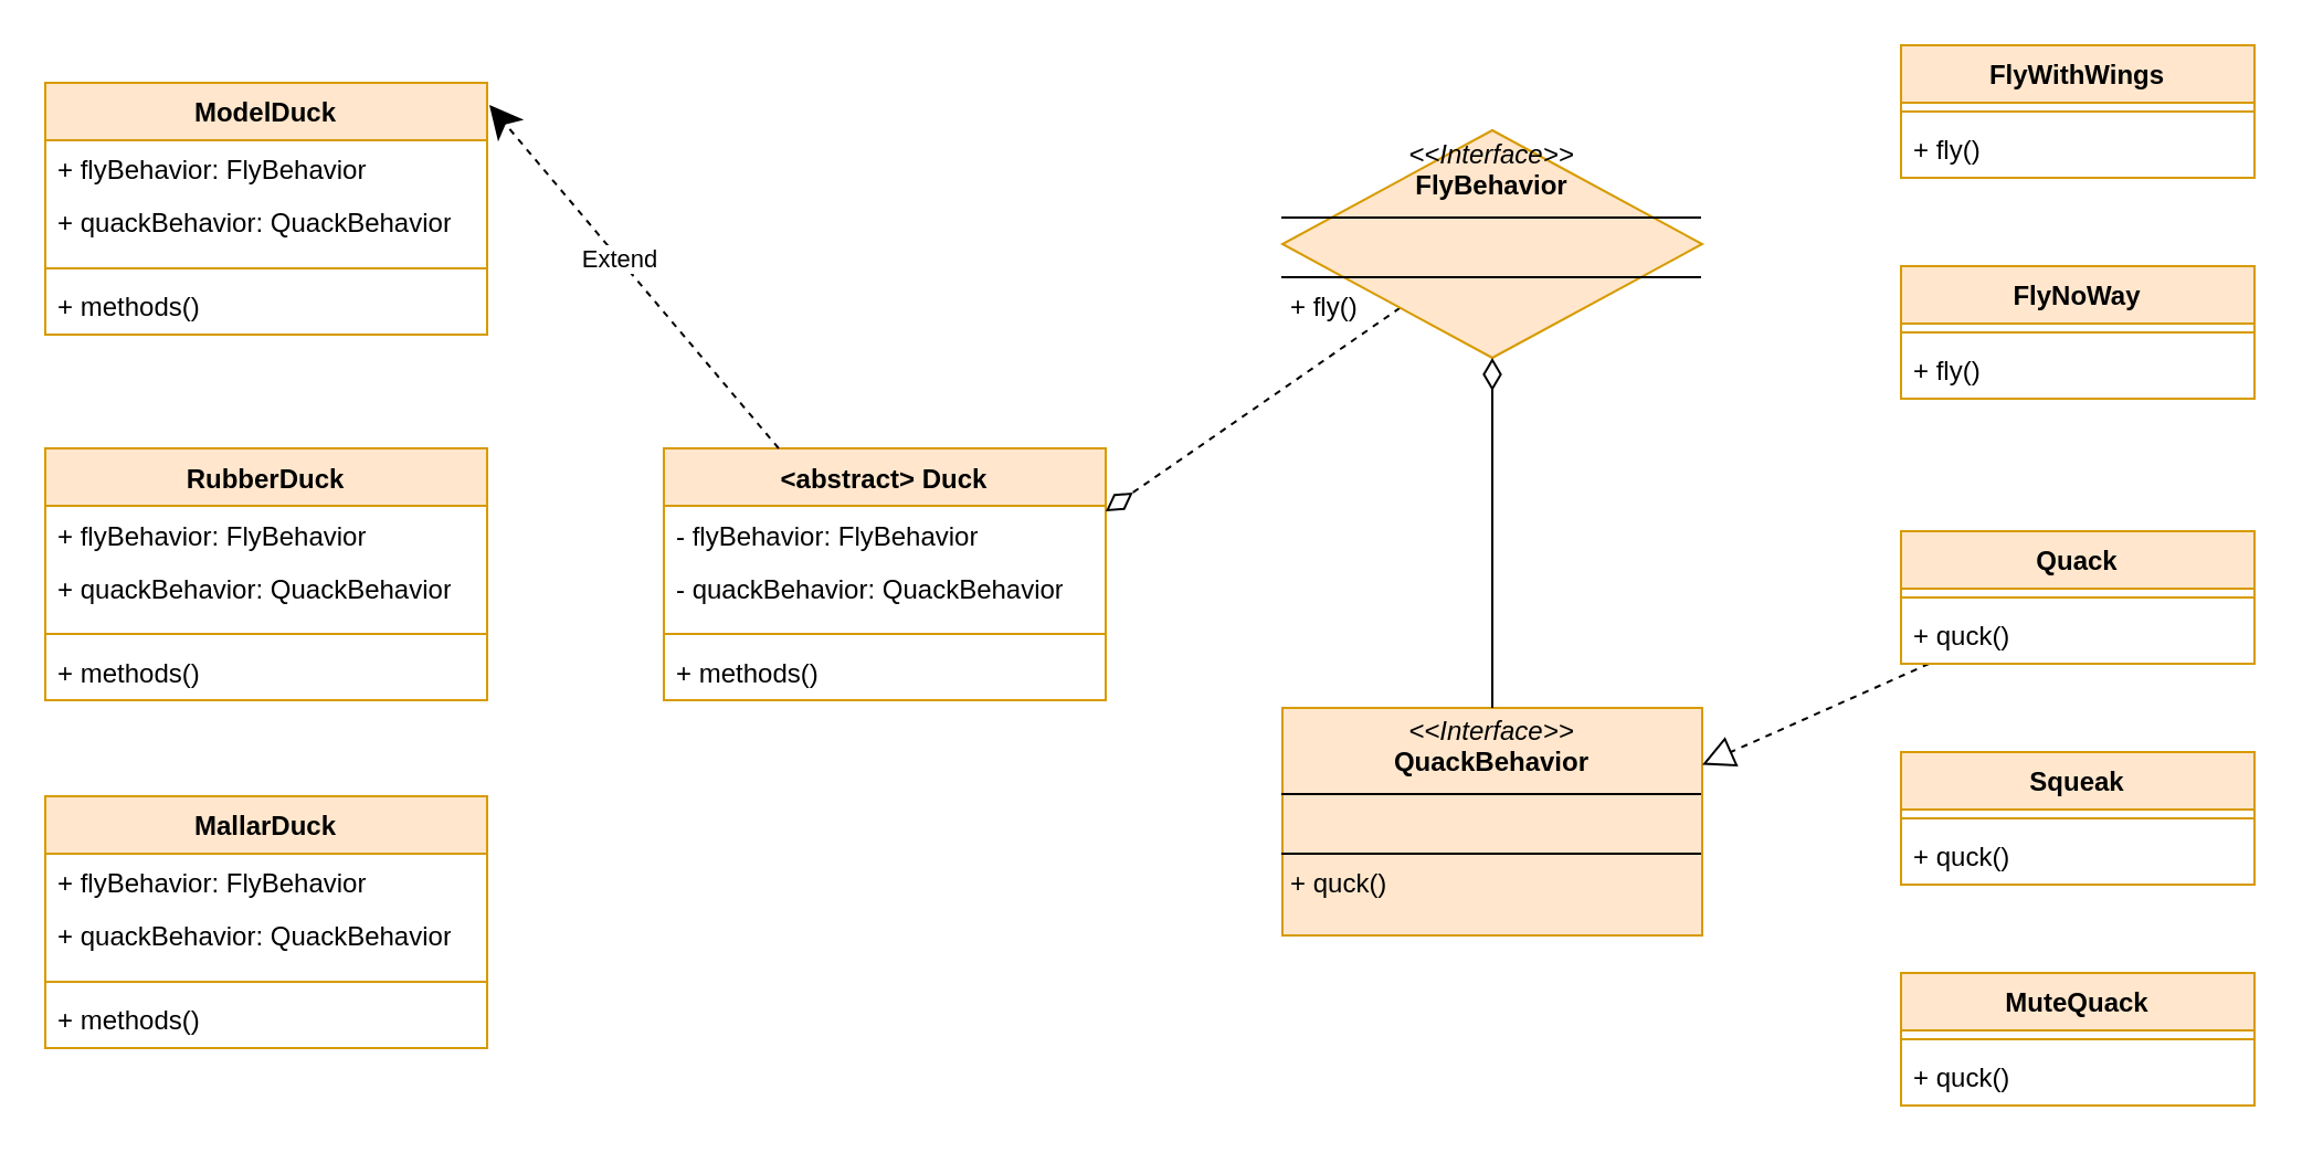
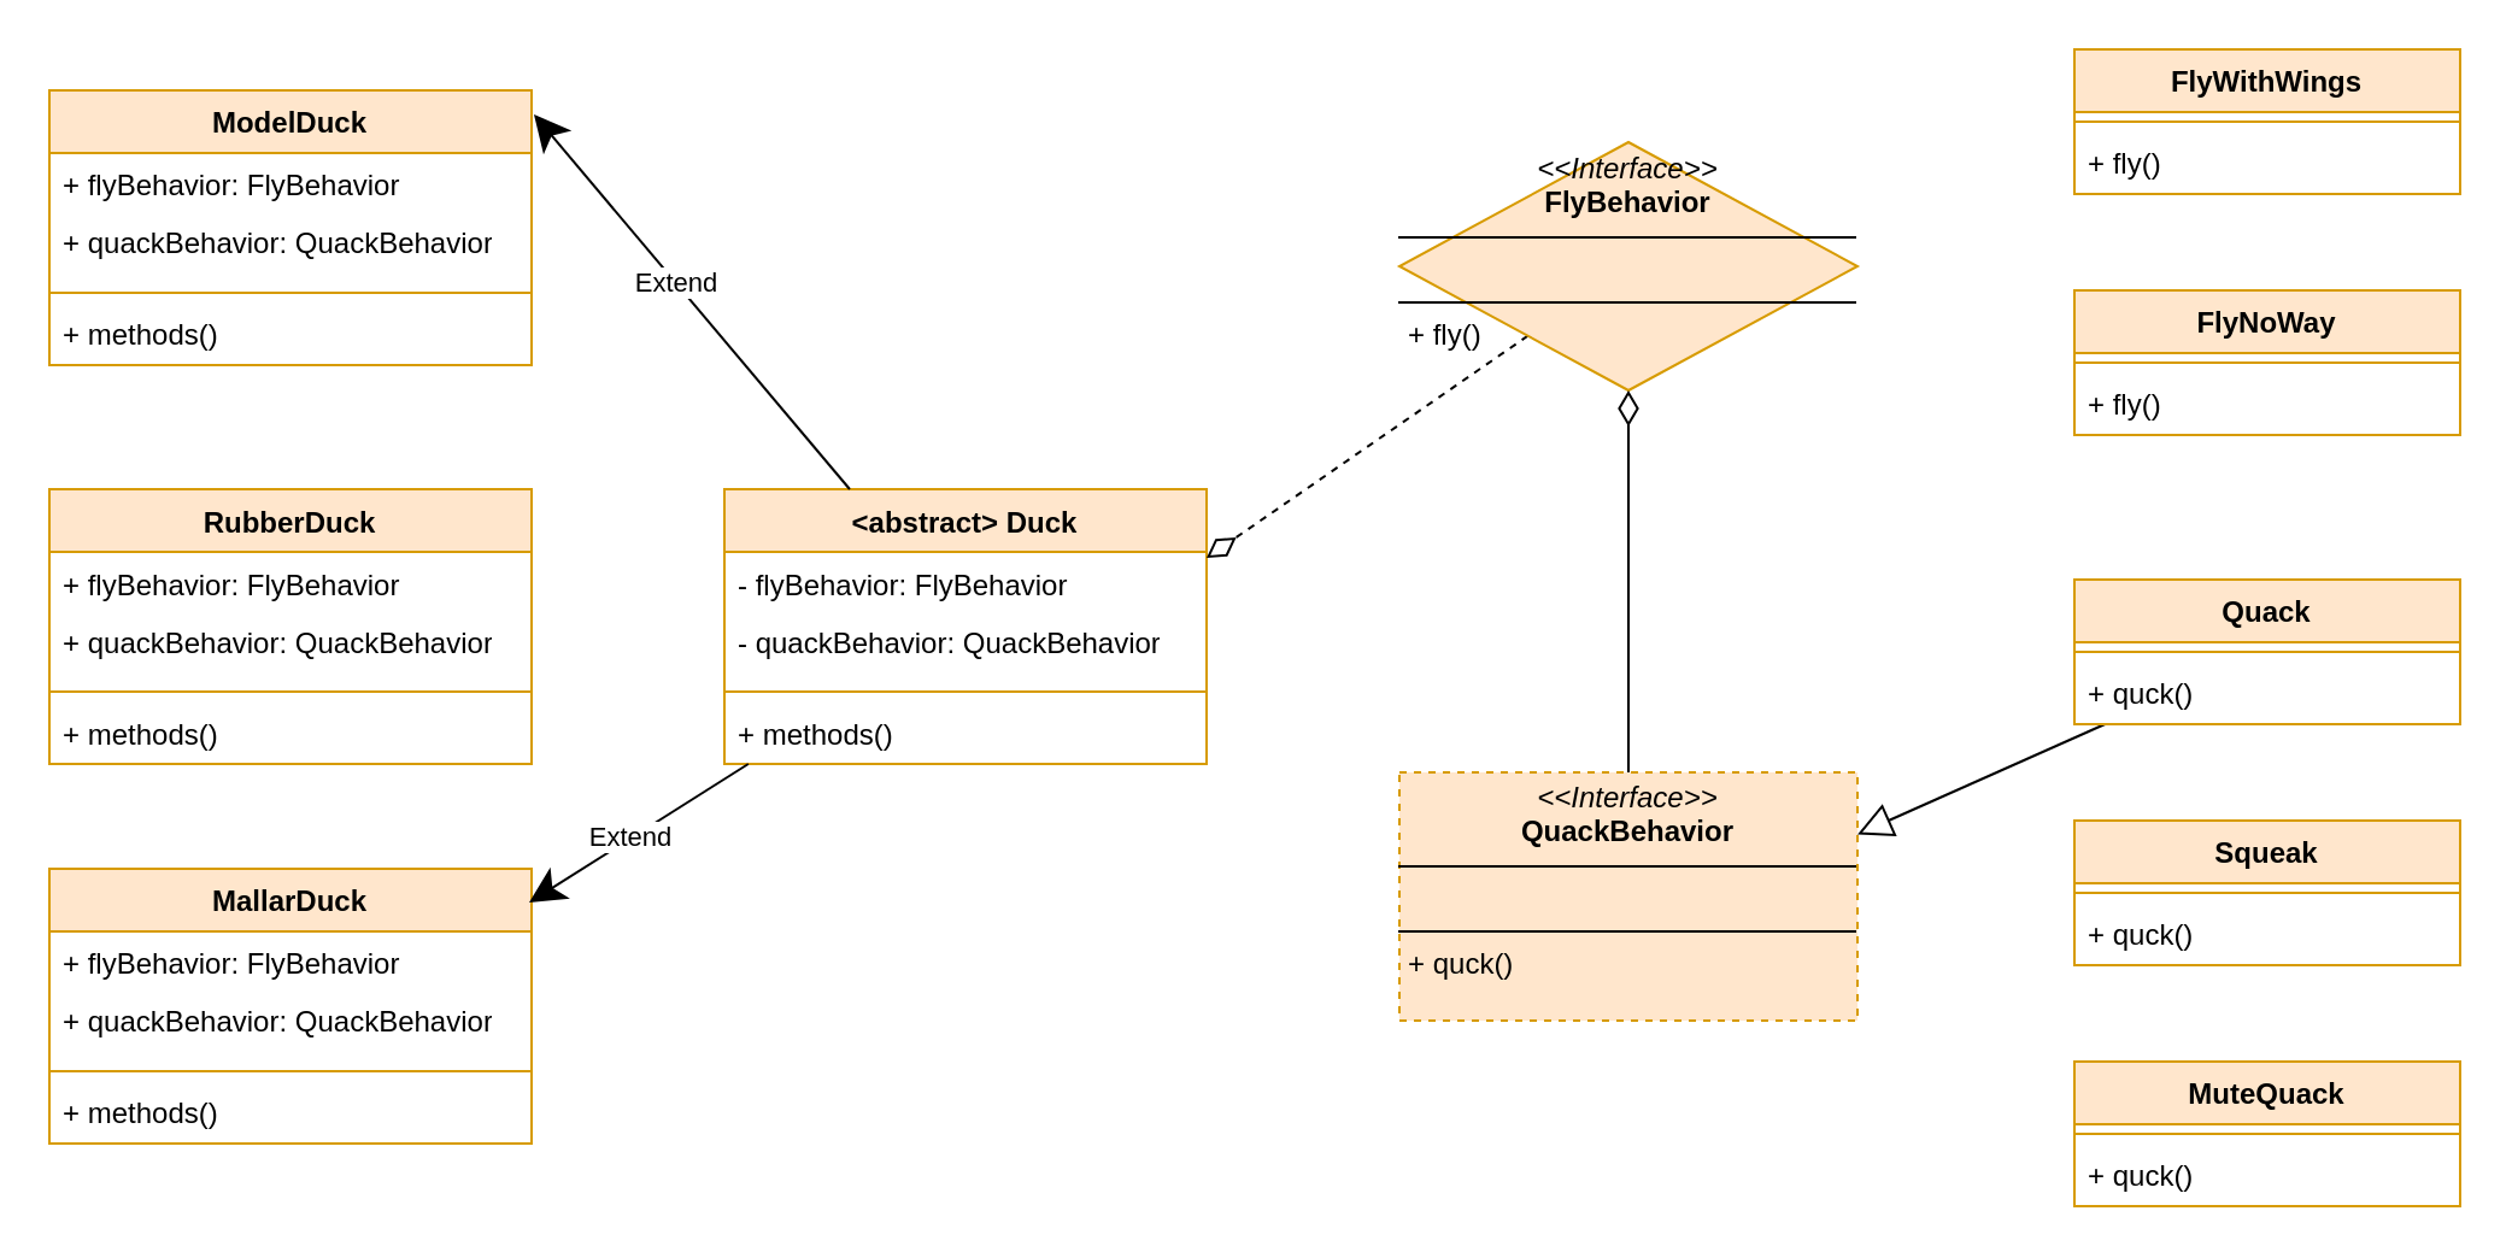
- <mxCell id="43" style="rounded=0;orthogonalLoop=1;jettySize=auto;html=1;entryX=1.005;entryY=0.088;entryDx=0;entryDy=0;entryPerimeter=0;endSize=12;dashed=1;" edge="1" parent="1" source="2" target="21"><mxGeometry relative="1" as="geometry" /></mxCell>
+ <mxCell id="43" style="rounded=0;orthogonalLoop=1;jettySize=auto;html=1;entryX=1.005;entryY=0.088;entryDx=0;entryDy=0;entryPerimeter=0;endSize=12;" edge="1" parent="1" source="2" target="21"><mxGeometry relative="1" as="geometry" /></mxCell>
- <mxCell id="31" style="rounded=0;orthogonalLoop=1;jettySize=auto;html=1;entryX=1;entryY=0.25;entryDx=0;entryDy=0;dashed=1;endArrow=block;endFill=0;endSize=12;" edge="1" parent="1" source="32" target="9"><mxGeometry relative="1" as="geometry" /></mxCell>
+ <mxCell id="31" style="rounded=0;orthogonalLoop=1;jettySize=auto;html=1;entryX=1;entryY=0.25;entryDx=0;entryDy=0;dashed=0;endArrow=block;endFill=0;endSize=12;" edge="1" parent="1" source="32" target="9"><mxGeometry relative="1" as="geometry" /></mxCell>
+ <mxCell id="41" style="rounded=0;orthogonalLoop=1;jettySize=auto;html=1;entryX=0.995;entryY=0.123;entryDx=0;entryDy=0;entryPerimeter=0;endSize=12;" edge="1" parent="1" source="2" target="16"><mxGeometry relative="1" as="geometry" /></mxCell>
+ <mxCell id="42" value="Extend" style="edgeLabel;html=1;align=center;verticalAlign=middle;resizable=0;points=[];" vertex="1" connectable="0" parent="41"><mxGeometry x="0.072" relative="1" as="geometry"><mxPoint y="-1" as="offset" /></mxGeometry></mxCell>
- <mxCell id="9" value="&lt;p style=&quot;margin:0px;margin-top:4px;text-align:center;&quot;&gt;&lt;i&gt;&amp;lt;&amp;lt;Interface&amp;gt;&amp;gt;&lt;/i&gt;&lt;br&gt;&lt;b&gt;QuackBehavior&lt;/b&gt;&lt;/p&gt;&lt;hr size=&quot;1&quot; style=&quot;border-style:solid;&quot;&gt;&lt;p style=&quot;margin:0px;margin-left:4px;&quot;&gt;&lt;br&gt;&lt;/p&gt;&lt;hr size=&quot;1&quot; style=&quot;border-style:solid;&quot;&gt;&lt;p style=&quot;margin:0px;margin-left:4px;&quot;&gt;+ quck()&lt;br&gt;&lt;/p&gt;" style="verticalAlign=top;align=left;overflow=fill;html=1;whiteSpace=wrap;fillColor=#ffe6cc;strokeColor=#d79b00;" vertex="1" parent="1"><mxGeometry x="580" y="320" width="190" height="103" as="geometry" /></mxCell>
+ <mxCell id="9" value="&lt;p style=&quot;margin:0px;margin-top:4px;text-align:center;&quot;&gt;&lt;i&gt;&amp;lt;&amp;lt;Interface&amp;gt;&amp;gt;&lt;/i&gt;&lt;br&gt;&lt;b&gt;QuackBehavior&lt;/b&gt;&lt;/p&gt;&lt;hr size=&quot;1&quot; style=&quot;border-style:solid;&quot;&gt;&lt;p style=&quot;margin:0px;margin-left:4px;&quot;&gt;&lt;br&gt;&lt;/p&gt;&lt;hr size=&quot;1&quot; style=&quot;border-style:solid;&quot;&gt;&lt;p style=&quot;margin:0px;margin-left:4px;&quot;&gt;+ quck()&lt;br&gt;&lt;/p&gt;" style="verticalAlign=top;align=left;overflow=fill;html=1;whiteSpace=wrap;fillColor=#ffe6cc;strokeColor=#d79b00;dashed=1;" vertex="1" parent="1"><mxGeometry x="580" y="320" width="190" height="103" as="geometry" /></mxCell>
